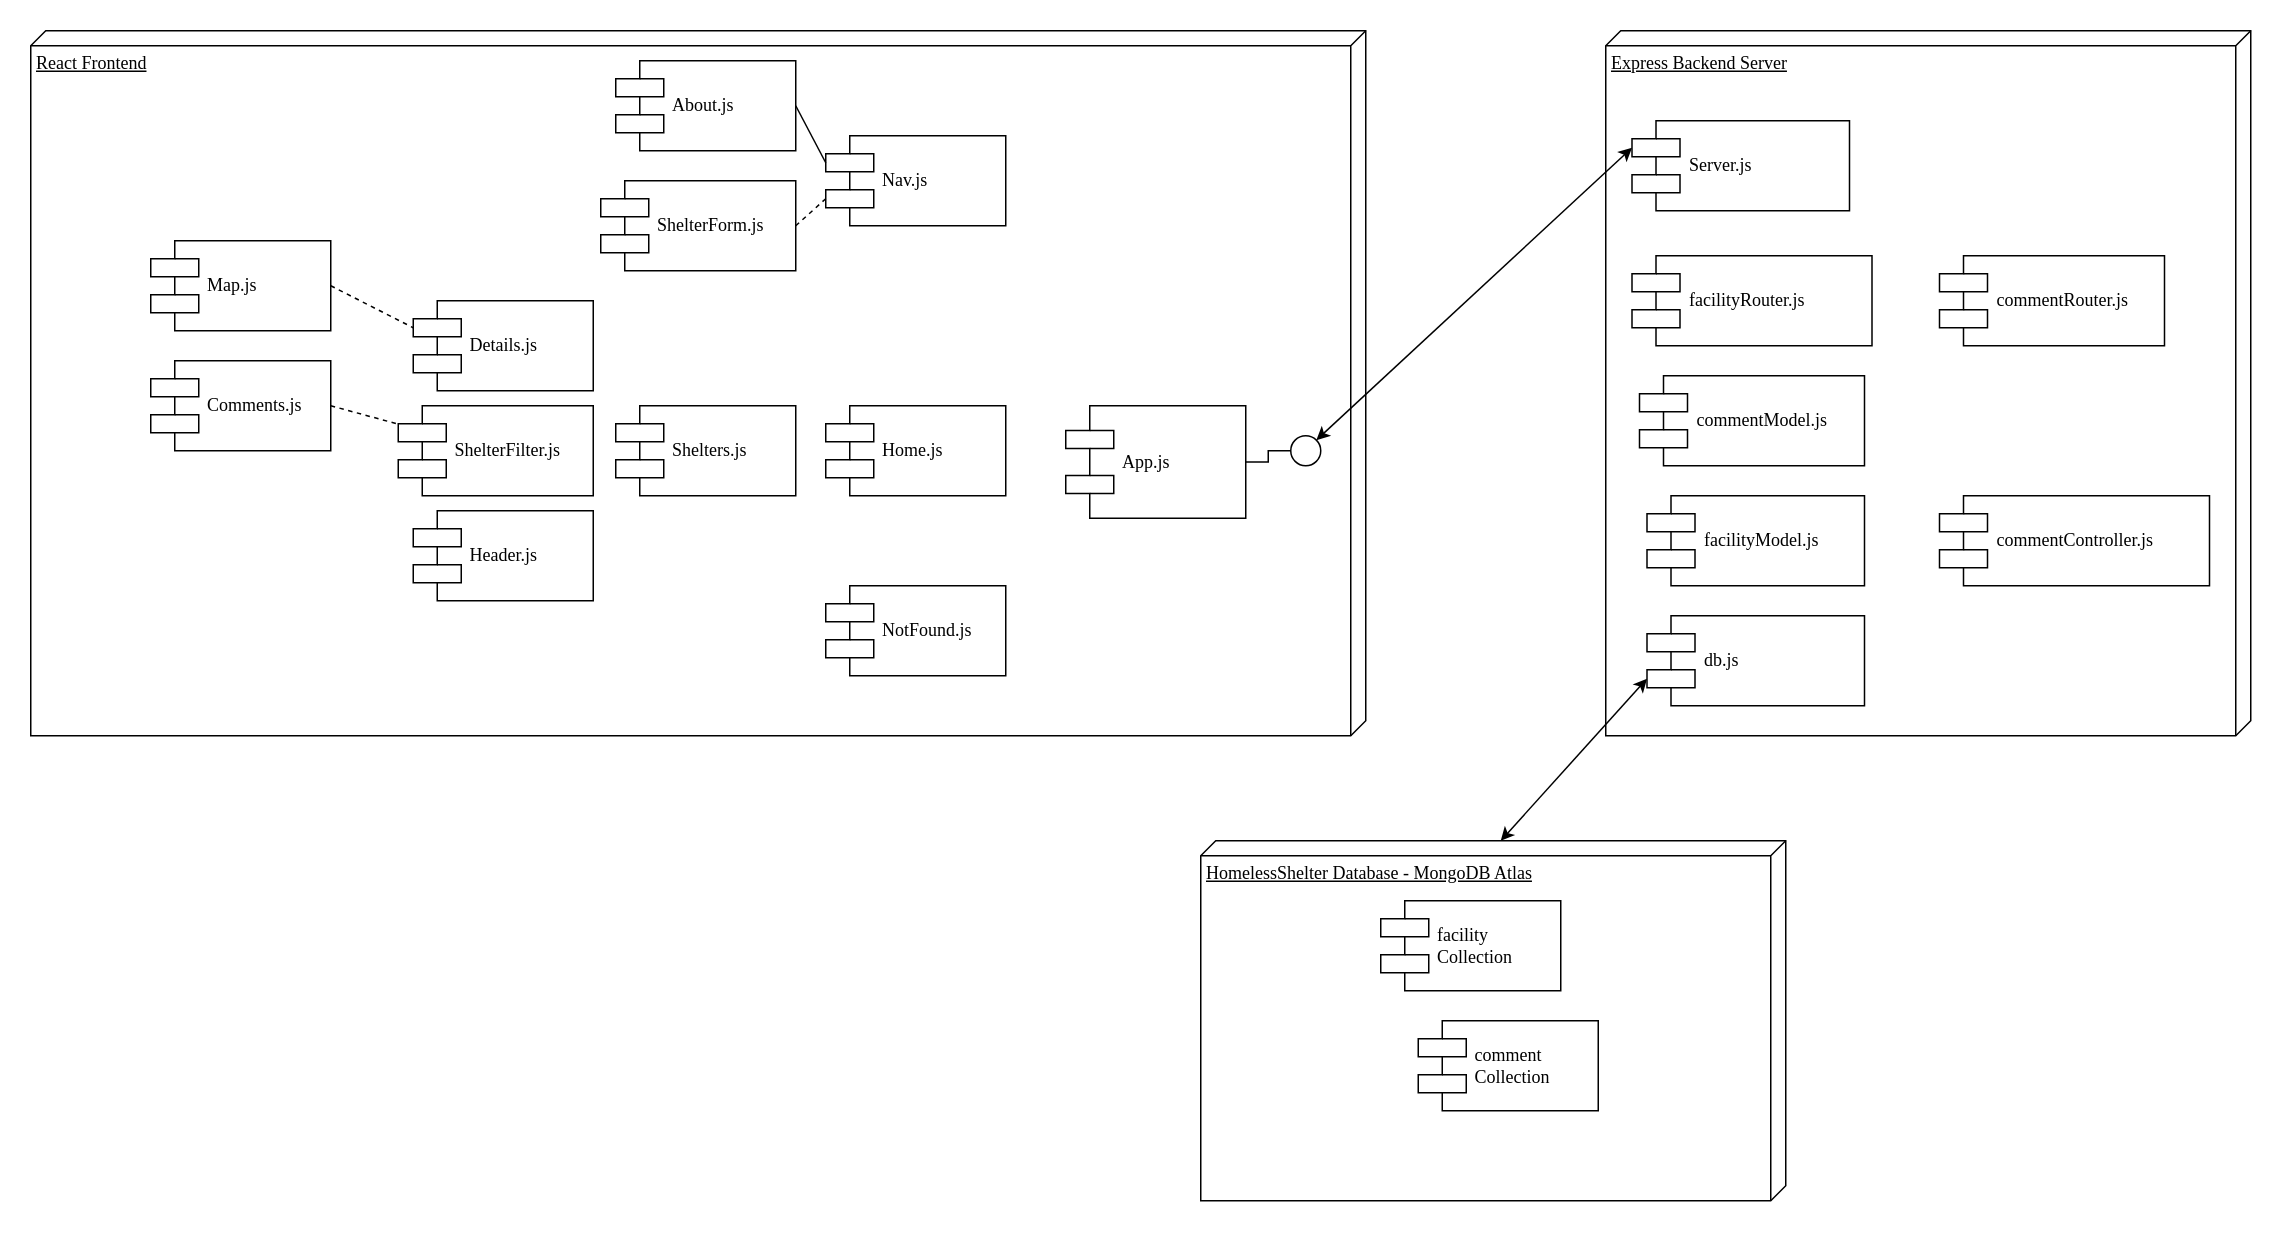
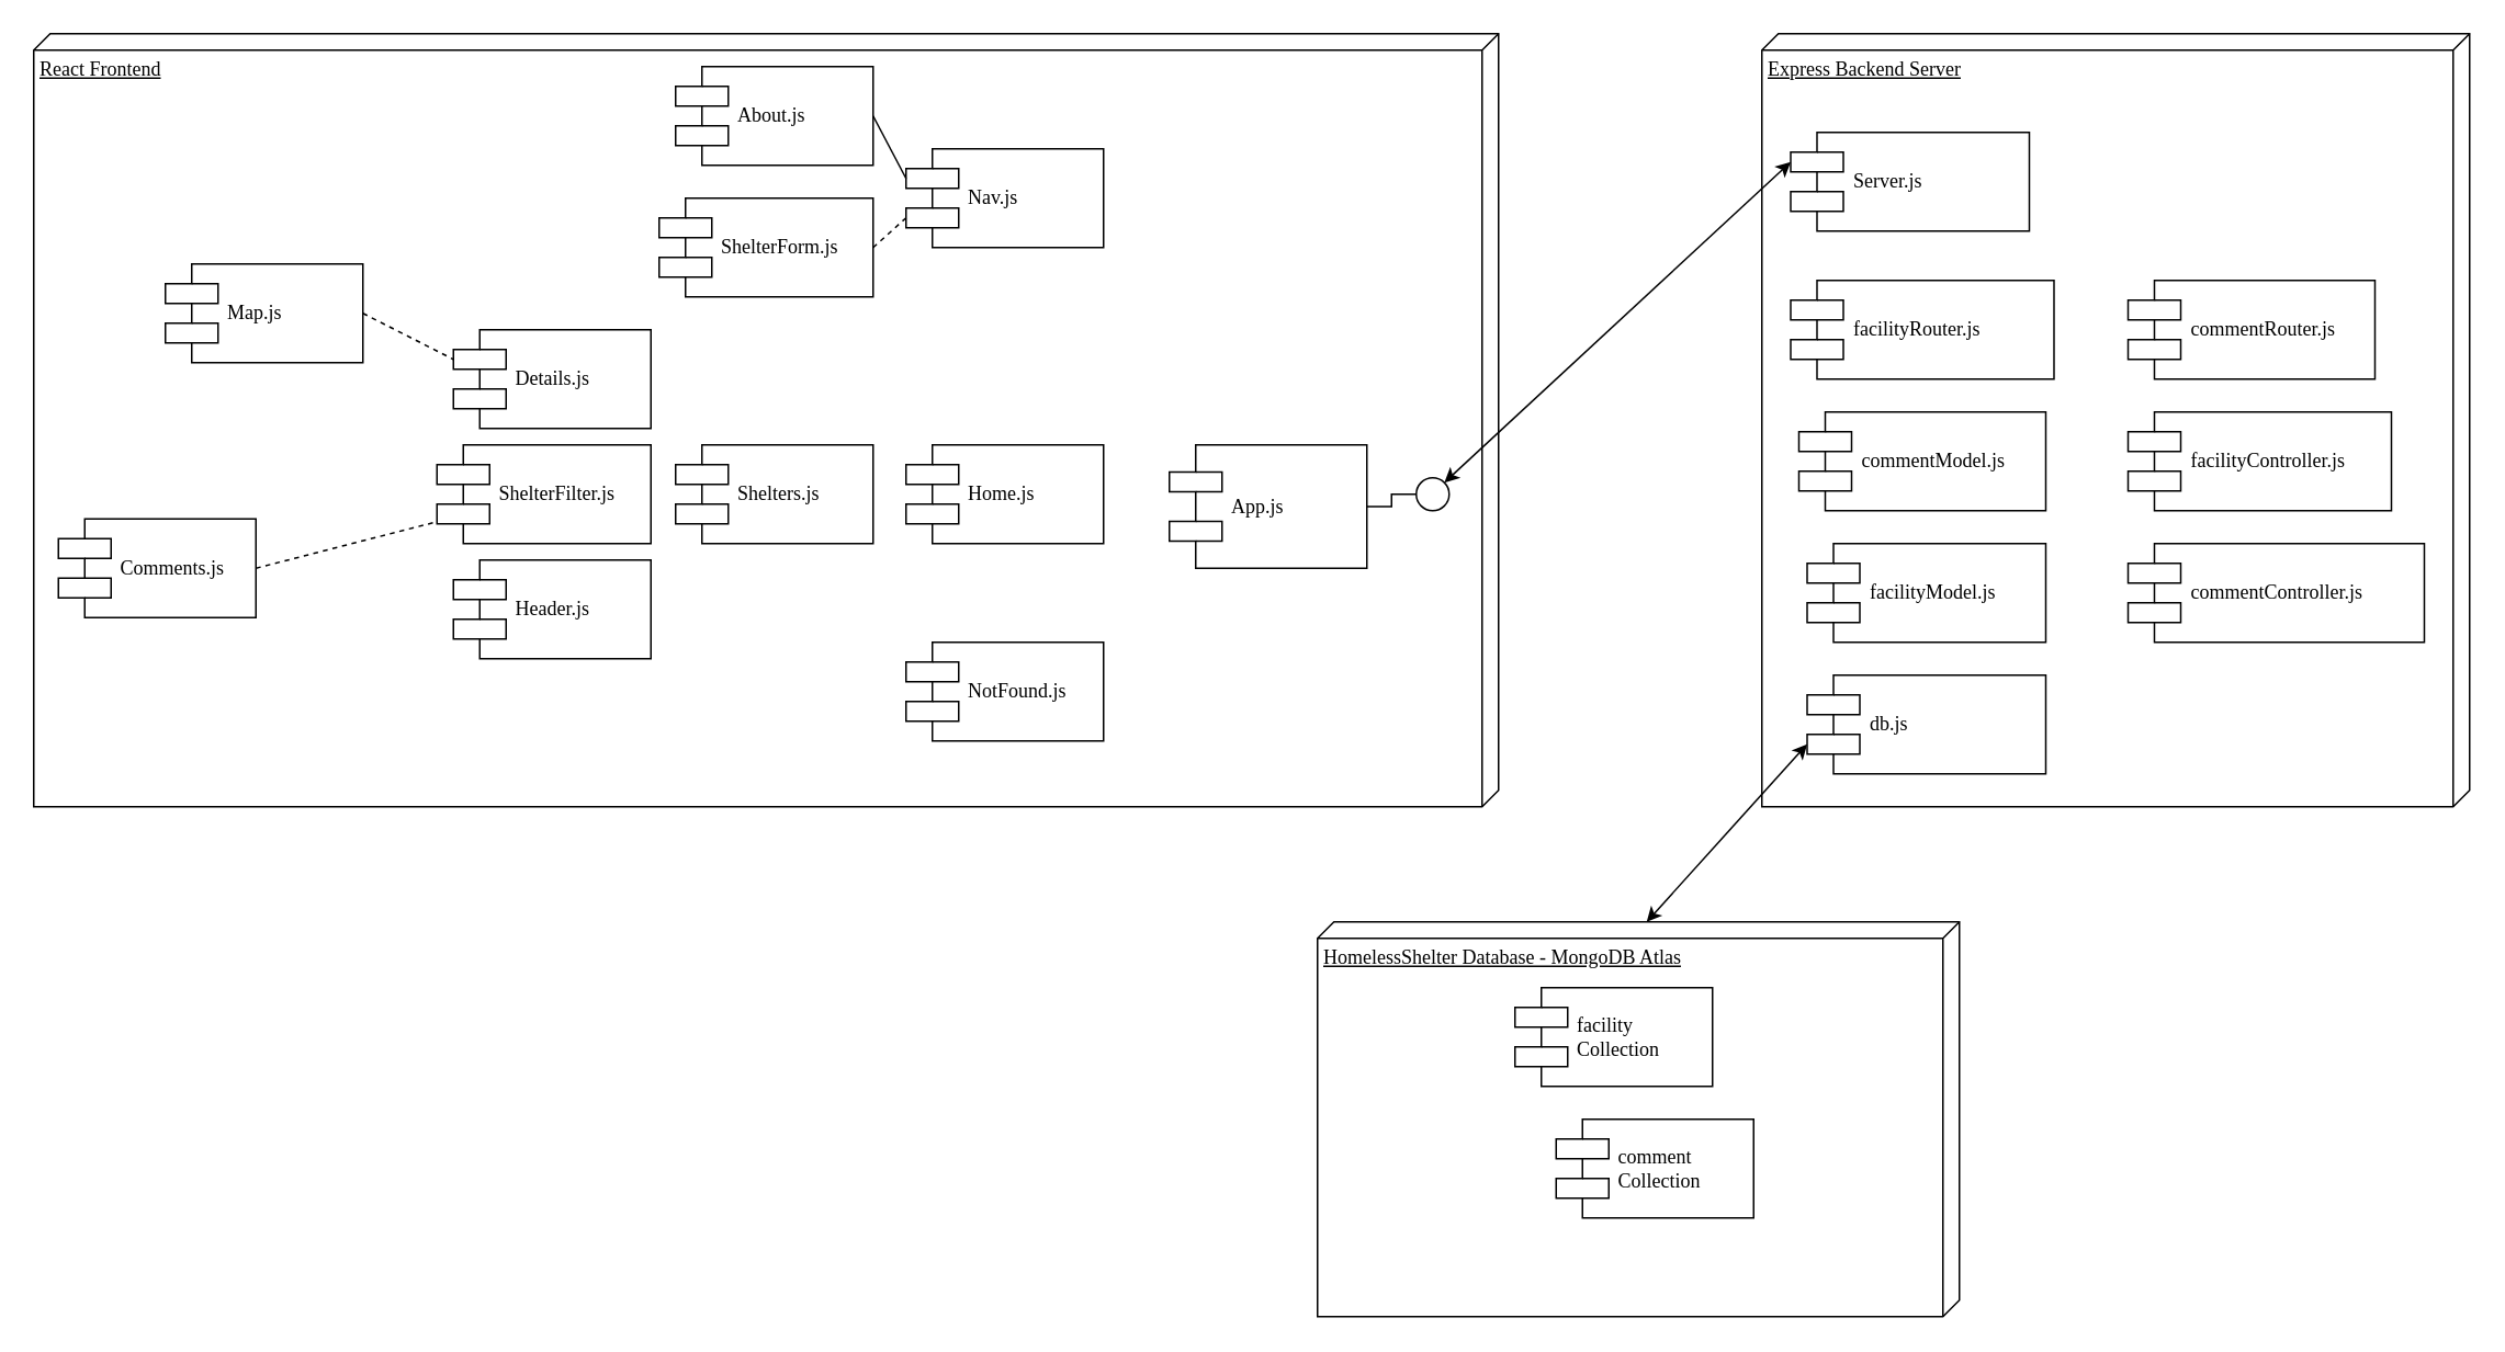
- <mxCell id="18" value="Comments.js" style="shape=component;align=left;spacingLeft=36;rounded=0;shadow=0;comic=0;labelBackgroundColor=none;strokeWidth=1;fontFamily=Verdana;fontSize=12;html=1;" parent="1" vertex="1"><mxGeometry x="100" y="240" width="120" height="60" as="geometry" /></mxCell>
+ <mxCell id="18" value="Comments.js" style="shape=component;align=left;spacingLeft=36;rounded=0;shadow=0;comic=0;labelBackgroundColor=none;strokeWidth=1;fontFamily=Verdana;fontSize=12;html=1;" parent="1" vertex="1"><mxGeometry x="35" y="315" width="120" height="60" as="geometry" /></mxCell>
+ <mxCell id="21" value="facilityController.js" style="shape=component;align=left;spacingLeft=36;rounded=0;shadow=0;comic=0;labelBackgroundColor=none;strokeWidth=1;fontFamily=Verdana;fontSize=12;html=1;" parent="1" vertex="1"><mxGeometry x="1292.5" y="250" width="160" height="60" as="geometry" /></mxCell>
